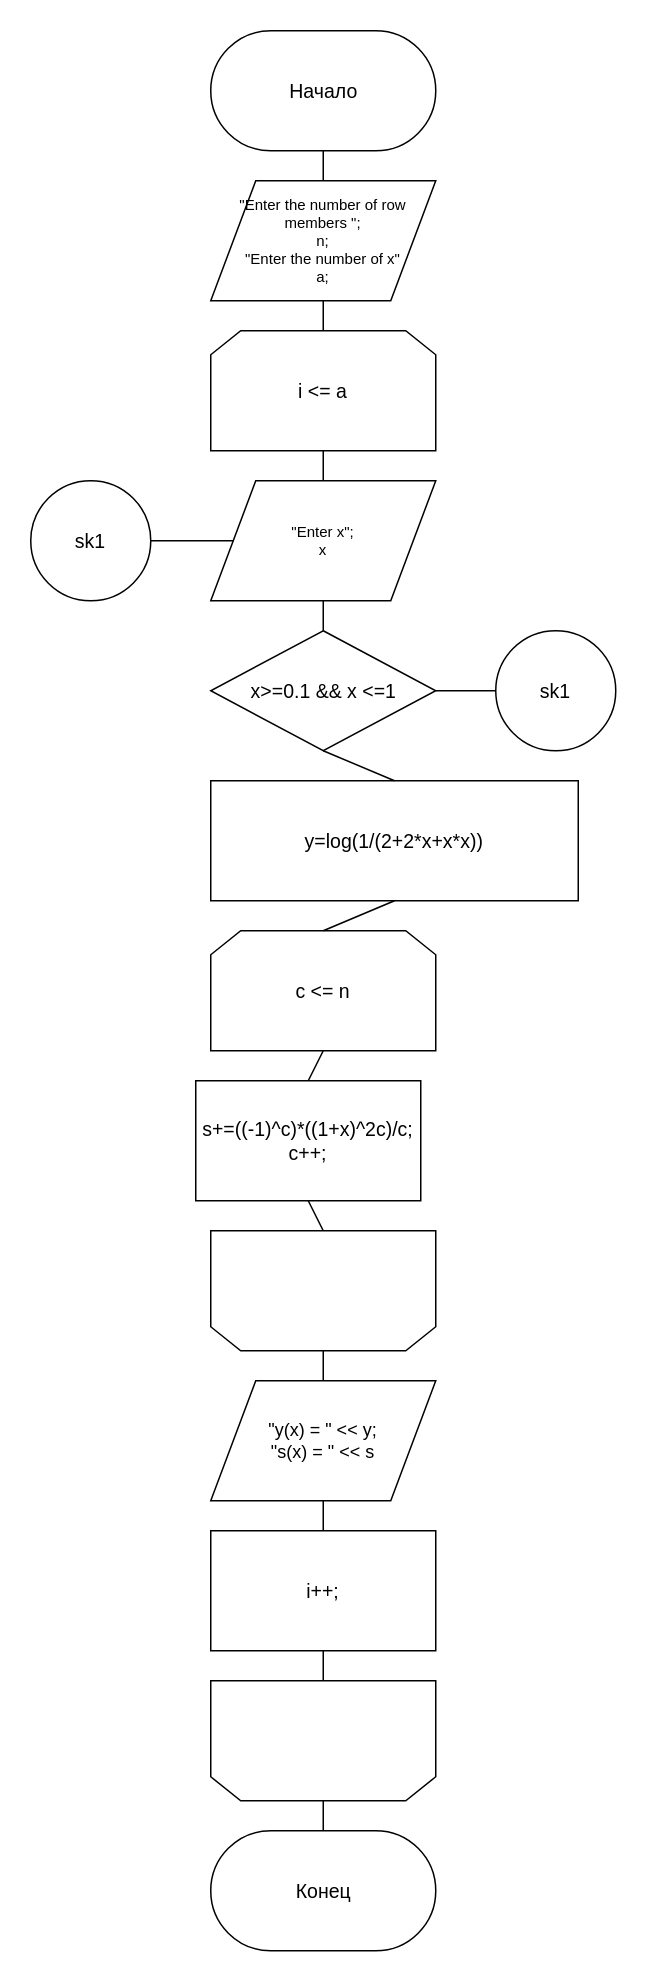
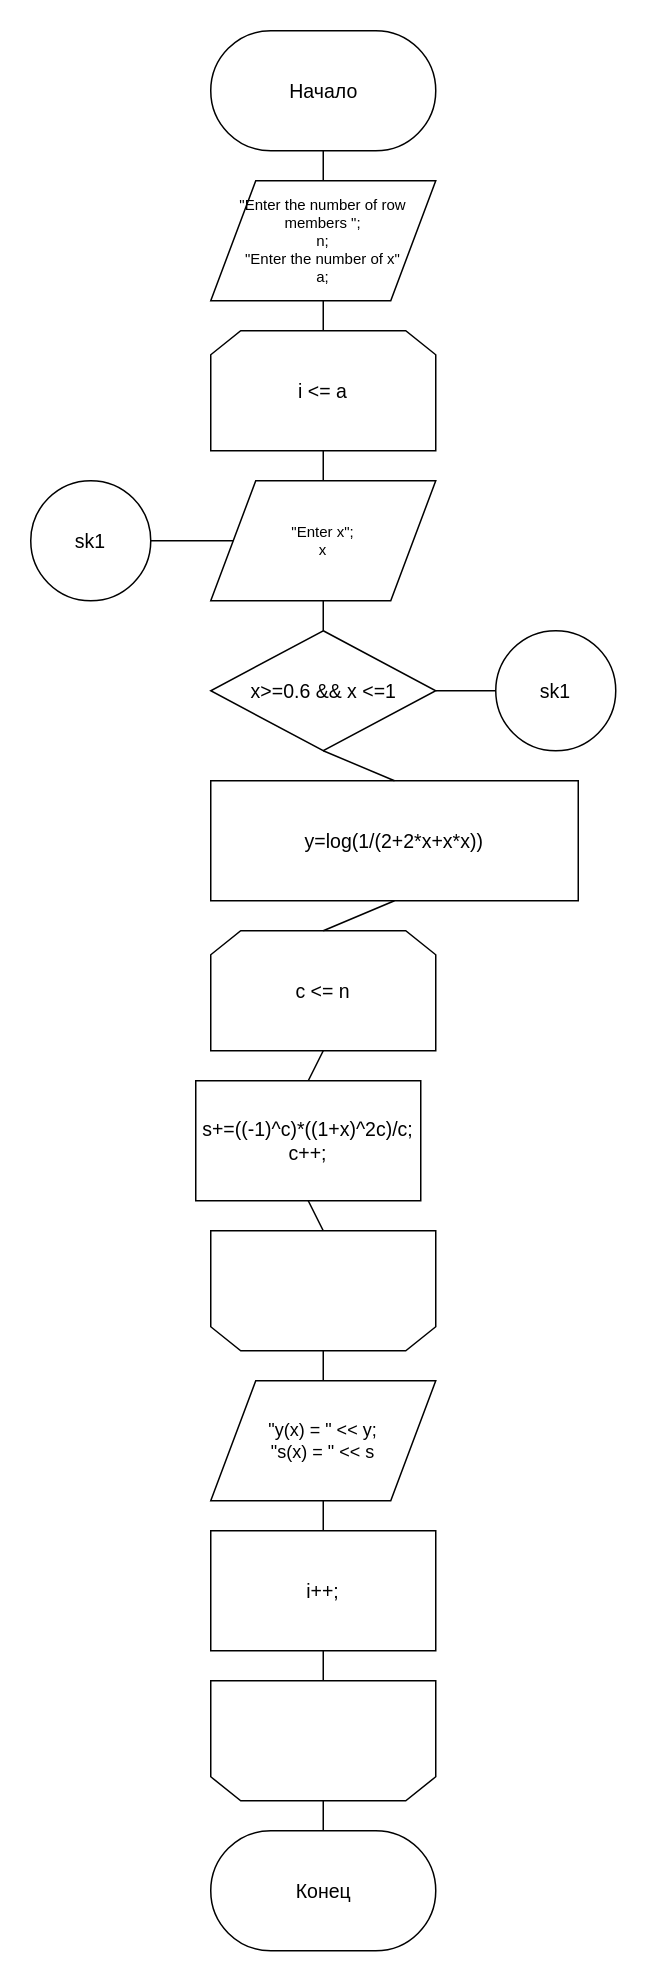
- <mxCell id="10" value="x&amp;gt;=0.1 &amp;amp;&amp;amp; x &amp;lt;=1" style="shape=rhombus;html=1;dashed=0;whitespace=wrap;perimeter=rhombusPerimeter;fontSize=13;" vertex="1" parent="1"><mxGeometry x="140" y="420" width="150" height="80" as="geometry" /></mxCell>
+ <mxCell id="10" value="x&amp;gt;=0.6 &amp;amp;&amp;amp; x &amp;lt;=1" style="shape=rhombus;html=1;dashed=0;whitespace=wrap;perimeter=rhombusPerimeter;fontSize=13;" vertex="1" parent="1"><mxGeometry x="140" y="420" width="150" height="80" as="geometry" /></mxCell>
